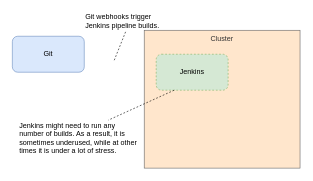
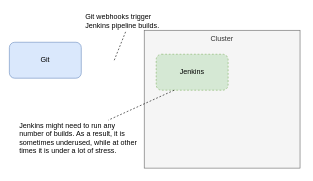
- <mxCell id="2" value="Git" style="rounded=1;whiteSpace=wrap;html=1;fillColor=#dae8fc;strokeColor=#6c8ebf;" parent="1" vertex="1"><mxGeometry x="20" y="60" width="120" height="60" as="geometry" /></mxCell>
+ <mxCell id="2" value="Git" style="rounded=1;whiteSpace=wrap;html=1;fillColor=#dae8fc;strokeColor=#6c8ebf;" parent="1" vertex="1"><mxGeometry x="15" y="70" width="120" height="60" as="geometry" /></mxCell>
- <mxCell id="3" value="Cluster" style="rounded=0;whiteSpace=wrap;html=1;verticalAlign=top;fillColor=#ffe6cc;strokeColor=#666666;fontColor=#333333;" parent="1" vertex="1"><mxGeometry x="240" y="50" width="260" height="230" as="geometry" /></mxCell>
+ <mxCell id="3" value="Cluster" style="rounded=0;whiteSpace=wrap;html=1;verticalAlign=top;fillColor=#f5f5f5;strokeColor=#666666;fontColor=#333333;" parent="1" vertex="1"><mxGeometry x="240" y="50" width="260" height="230" as="geometry" /></mxCell>
